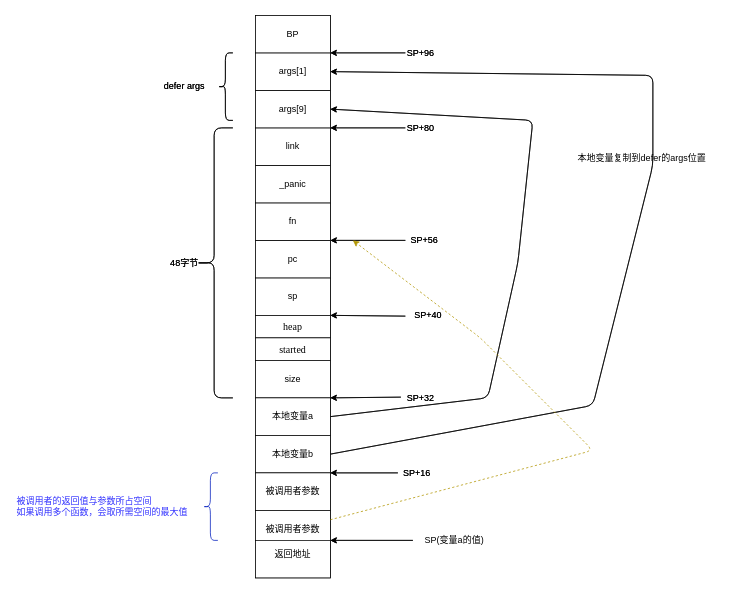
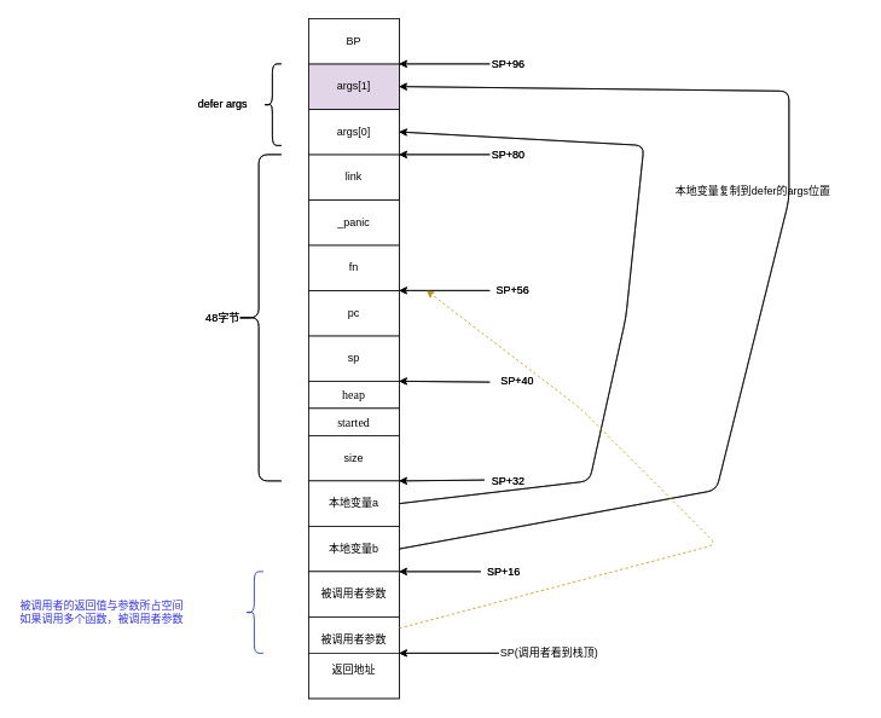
- <mxCell id="60" value="args[1]" style="rounded=0;whiteSpace=wrap;html=1;" vertex="1" parent="1"><mxGeometry x="340" y="70" width="100" height="50" as="geometry" /></mxCell>
+ <mxCell id="60" value="args[1]" style="rounded=0;whiteSpace=wrap;html=1;fillColor=#e1d5e7;" vertex="1" parent="1"><mxGeometry x="340" y="70" width="100" height="50" as="geometry" /></mxCell>
- <mxCell id="58" value="args[9]" style="rounded=0;whiteSpace=wrap;html=1;" vertex="1" parent="1"><mxGeometry x="340" y="120" width="100" height="50" as="geometry" /></mxCell>
+ <mxCell id="58" value="args[0]" style="rounded=0;whiteSpace=wrap;html=1;" vertex="1" parent="1"><mxGeometry x="340" y="120" width="100" height="50" as="geometry" /></mxCell>
- <mxCell id="100" value="本地变量复制到defer的args位置" style="text;html=1;align=center;verticalAlign=middle;resizable=0;points=[];autosize=1;fontColor=#000000;" vertex="1" parent="1"><mxGeometry x="760" y="200" width="190" height="20" as="geometry" /></mxCell>
+ <mxCell id="100" value="本地变量复制到defer的args位置" style="text;html=1;align=center;verticalAlign=middle;resizable=0;points=[];autosize=1;fontColor=#000000;" vertex="1" parent="1"><mxGeometry x="735" y="200" width="190" height="20" as="geometry" /></mxCell>
- <mxCell id="98" value="被调用者的返回值与参数所占空间&lt;br&gt;如果调用多个函数，会取所需空间的最大值" style="text;html=1;align=left;verticalAlign=middle;resizable=0;points=[];autosize=1;fontColor=#3333FF;" vertex="1" parent="1"><mxGeometry x="20" y="660" width="240" height="30" as="geometry" /></mxCell>
+ <mxCell id="98" value="被调用者的返回值与参数所占空间&lt;br&gt;如果调用多个函数，被调用者参数" style="text;html=1;align=left;verticalAlign=middle;resizable=0;points=[];autosize=1;fontColor=#3333FF;" vertex="1" parent="1"><mxGeometry x="20" y="660" width="240" height="30" as="geometry" /></mxCell>
- <mxCell id="82" value="SP(变量a的值)" style="text;html=1;align=center;verticalAlign=middle;resizable=0;points=[];autosize=1;" vertex="1" parent="1"><mxGeometry x="545" y="710" width="120" height="20" as="geometry" /></mxCell>
+ <mxCell id="82" value="SP(调用者看到栈顶)" style="text;html=1;align=center;verticalAlign=middle;resizable=0;points=[];autosize=1;" vertex="1" parent="1"><mxGeometry x="545" y="710" width="120" height="20" as="geometry" /></mxCell>
